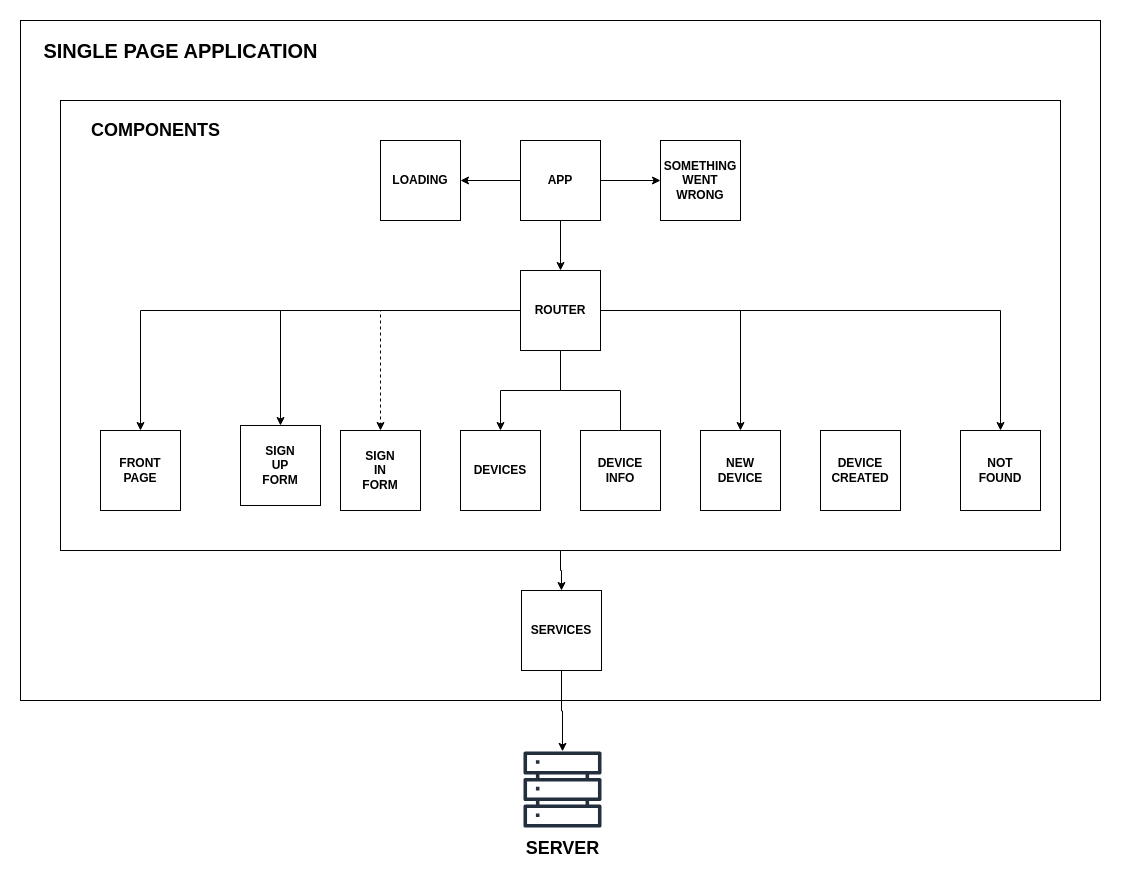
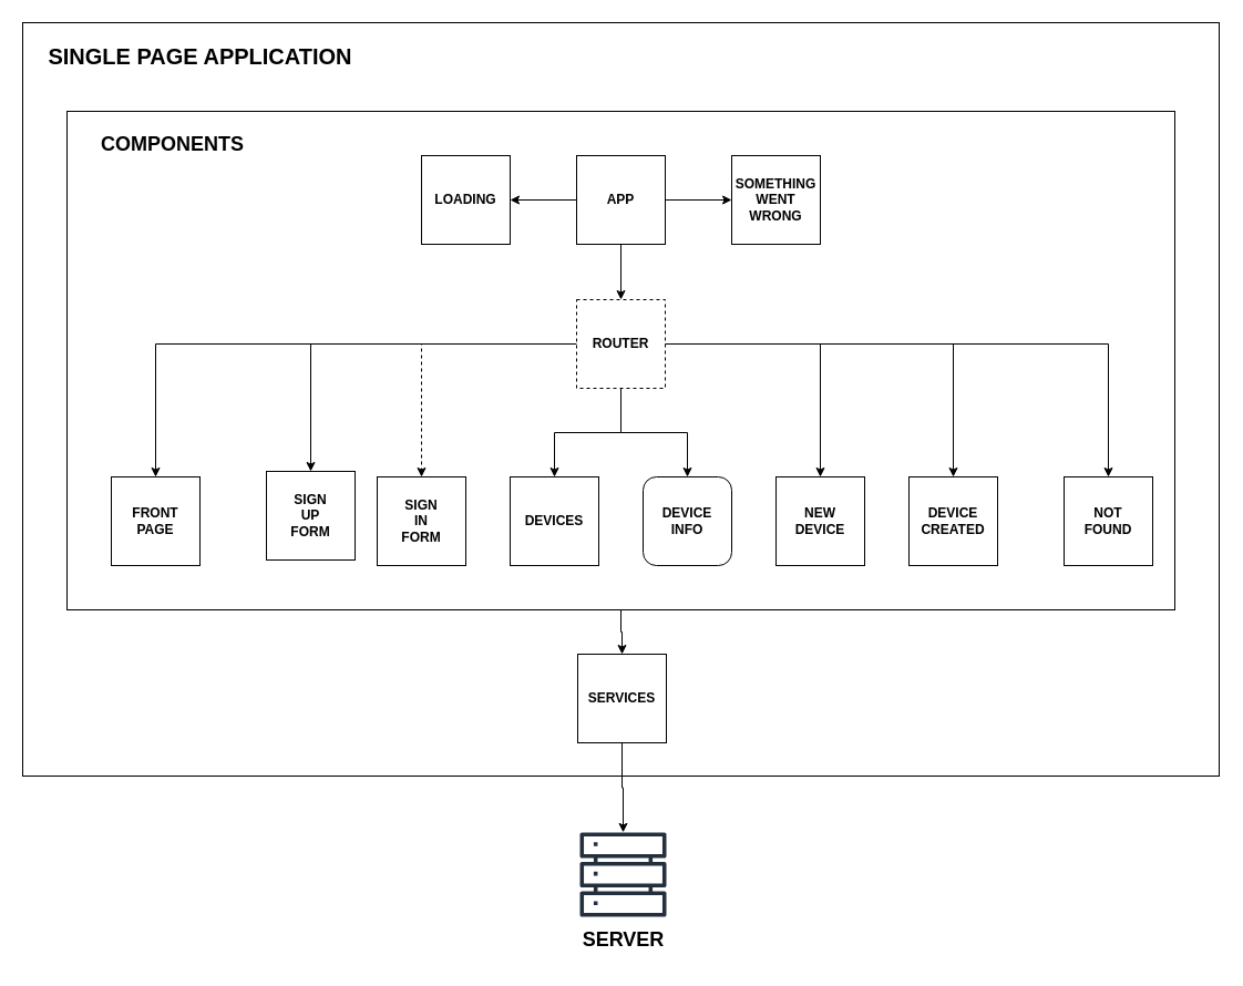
- <mxCell id="13" value="ROUTER" style="whiteSpace=wrap;html=1;aspect=fixed;fontStyle=1" vertex="1" parent="1"><mxGeometry x="520" y="270" width="80" height="80" as="geometry" /></mxCell>
+ <mxCell id="13" value="ROUTER" style="whiteSpace=wrap;html=1;aspect=fixed;fontStyle=1;dashed=1;" vertex="1" parent="1"><mxGeometry x="520" y="270" width="80" height="80" as="geometry" /></mxCell>
+ <mxCell id="8" style="edgeStyle=orthogonalEdgeStyle;rounded=0;orthogonalLoop=1;jettySize=auto;html=1;entryX=0.5;entryY=0;entryDx=0;entryDy=0;fontStyle=1" edge="1" parent="1" source="13" target="16"><mxGeometry relative="1" as="geometry" /></mxCell>
- <mxCell id="10" style="edgeStyle=orthogonalEdgeStyle;rounded=0;orthogonalLoop=1;jettySize=auto;html=1;entryX=0.5;entryY=0;entryDx=0;entryDy=0;fontStyle=1;endArrow=none;" edge="1" parent="1" source="13" target="15"><mxGeometry relative="1" as="geometry" /></mxCell>
+ <mxCell id="10" style="edgeStyle=orthogonalEdgeStyle;rounded=0;orthogonalLoop=1;jettySize=auto;html=1;entryX=0.5;entryY=0;entryDx=0;entryDy=0;fontStyle=1" edge="1" parent="1" source="13" target="15"><mxGeometry relative="1" as="geometry" /></mxCell>
- <mxCell id="15" value="DEVICE&lt;br&gt;INFO" style="whiteSpace=wrap;html=1;aspect=fixed;fontStyle=1" vertex="1" parent="1"><mxGeometry x="580" y="430" width="80" height="80" as="geometry" /></mxCell>
+ <mxCell id="15" value="DEVICE&lt;br&gt;INFO" style="whiteSpace=wrap;html=1;aspect=fixed;fontStyle=1;rounded=1;" vertex="1" parent="1"><mxGeometry x="580" y="430" width="80" height="80" as="geometry" /></mxCell>
